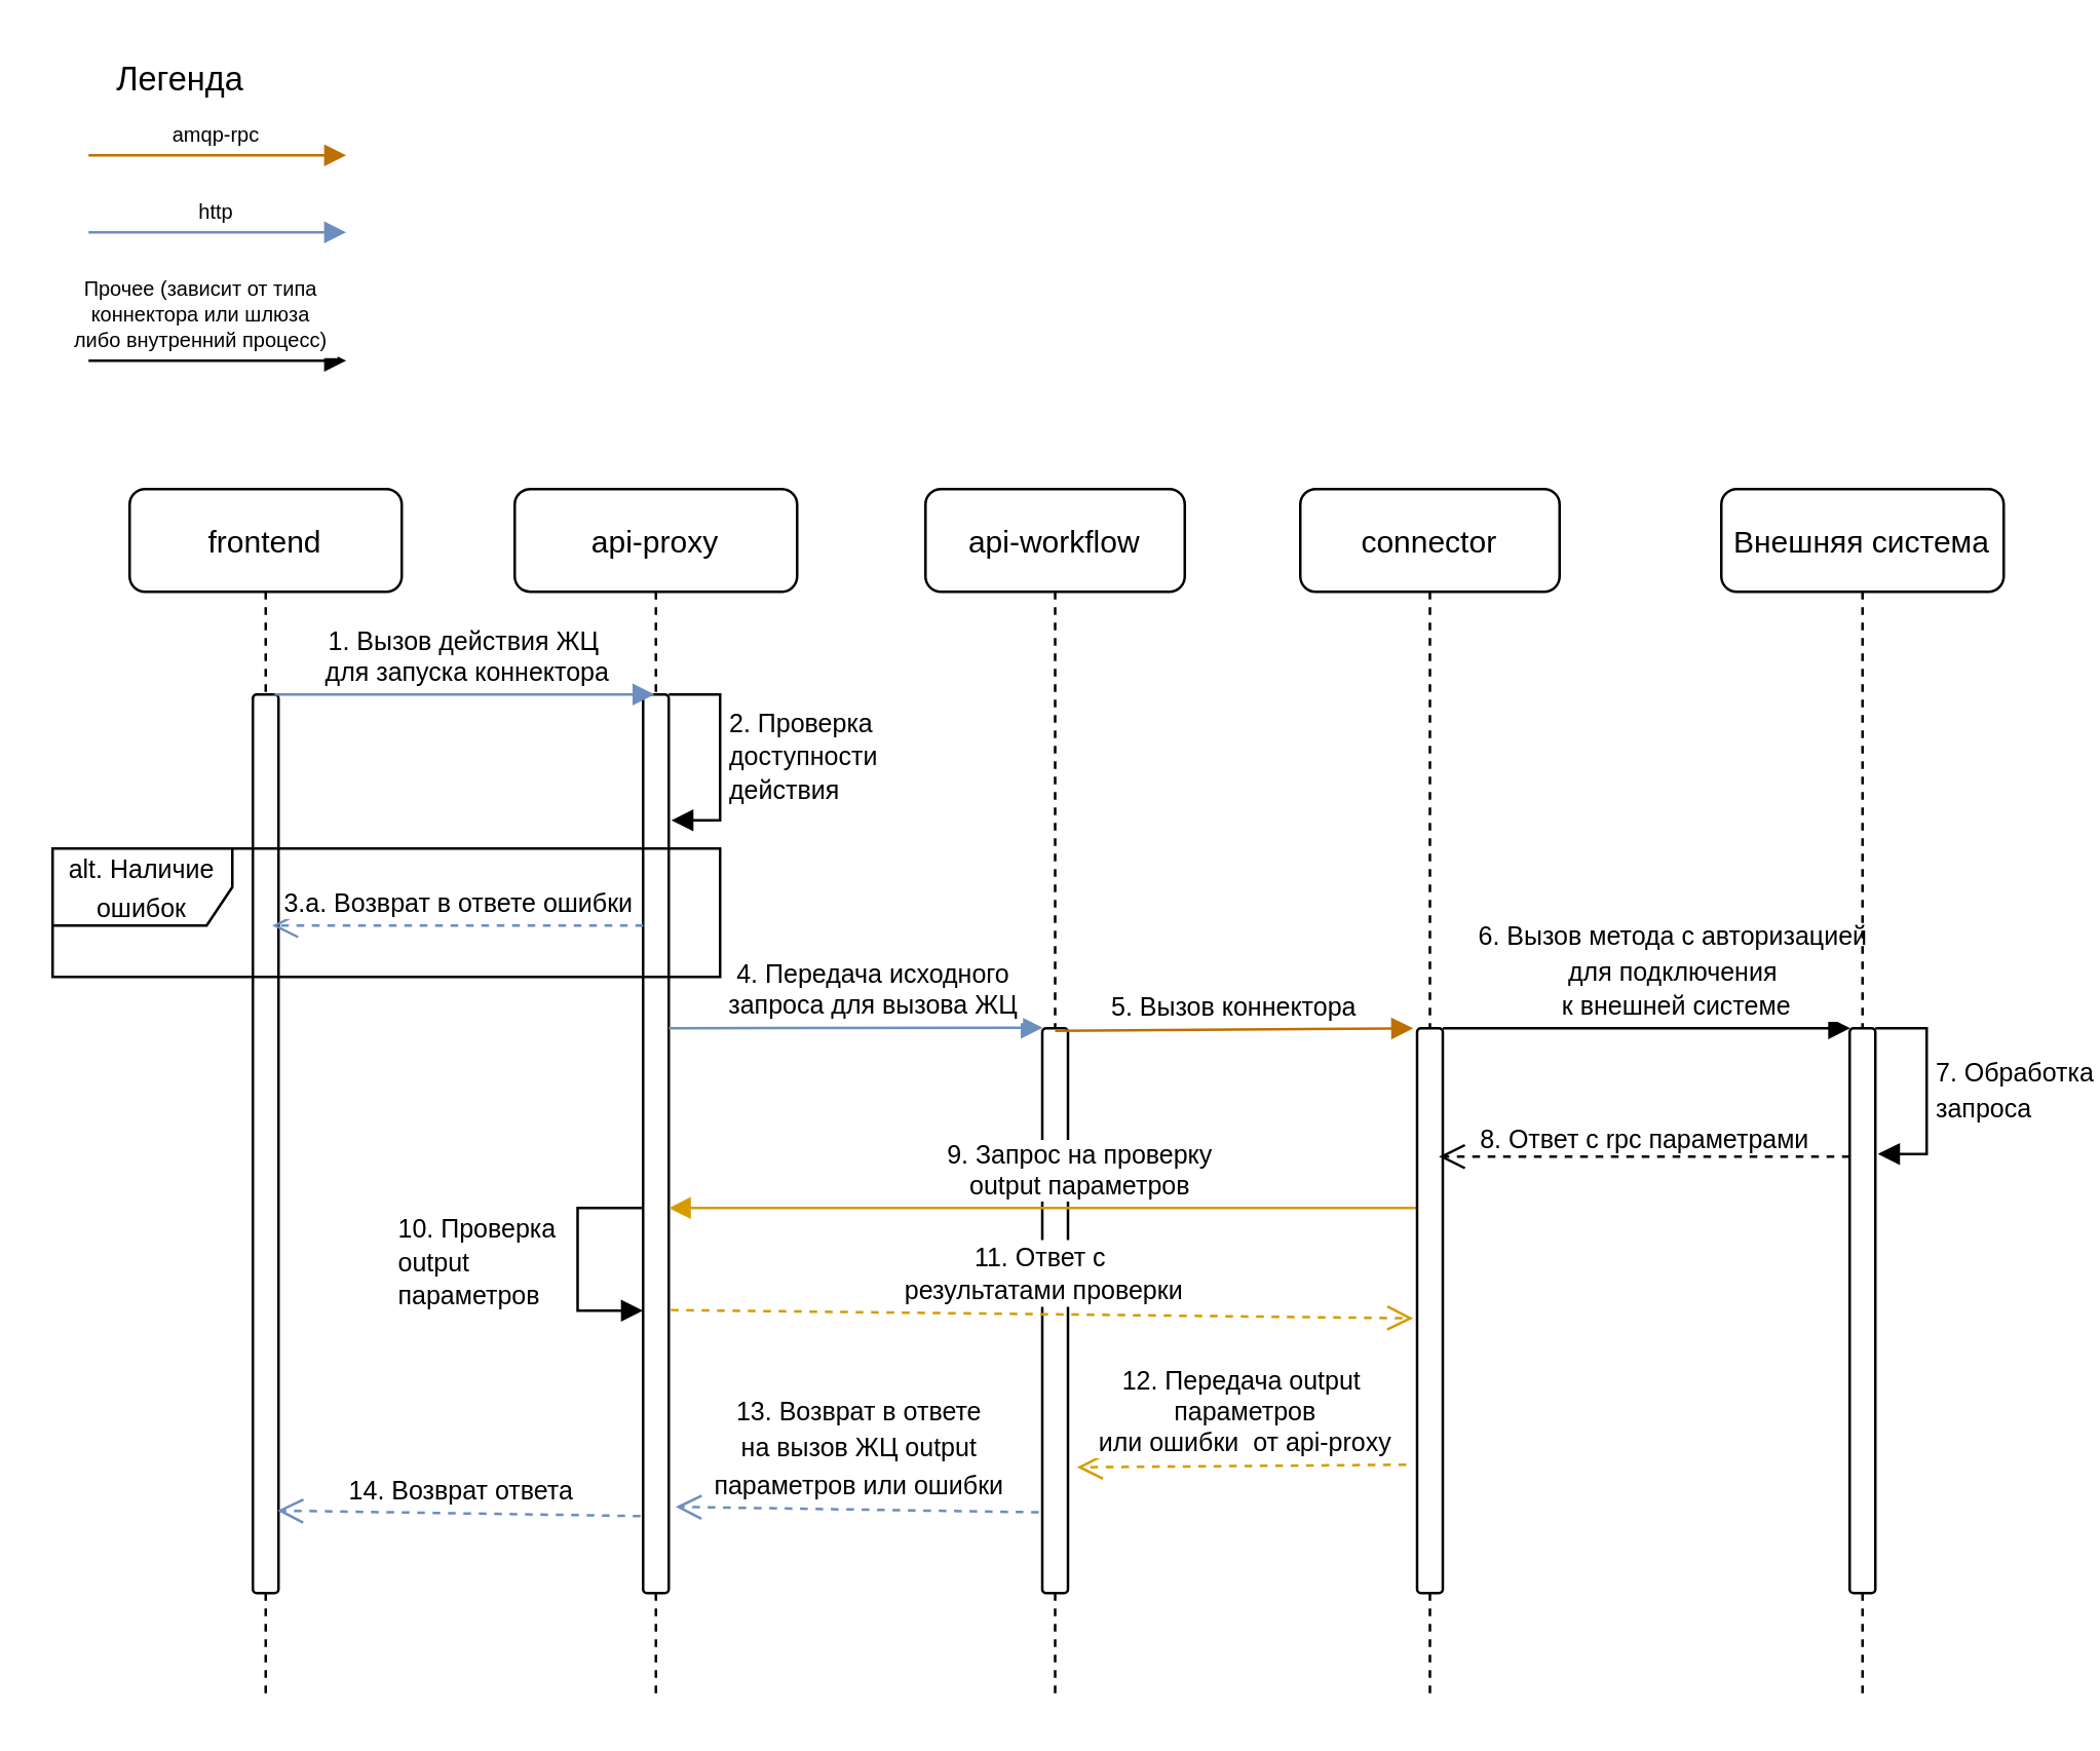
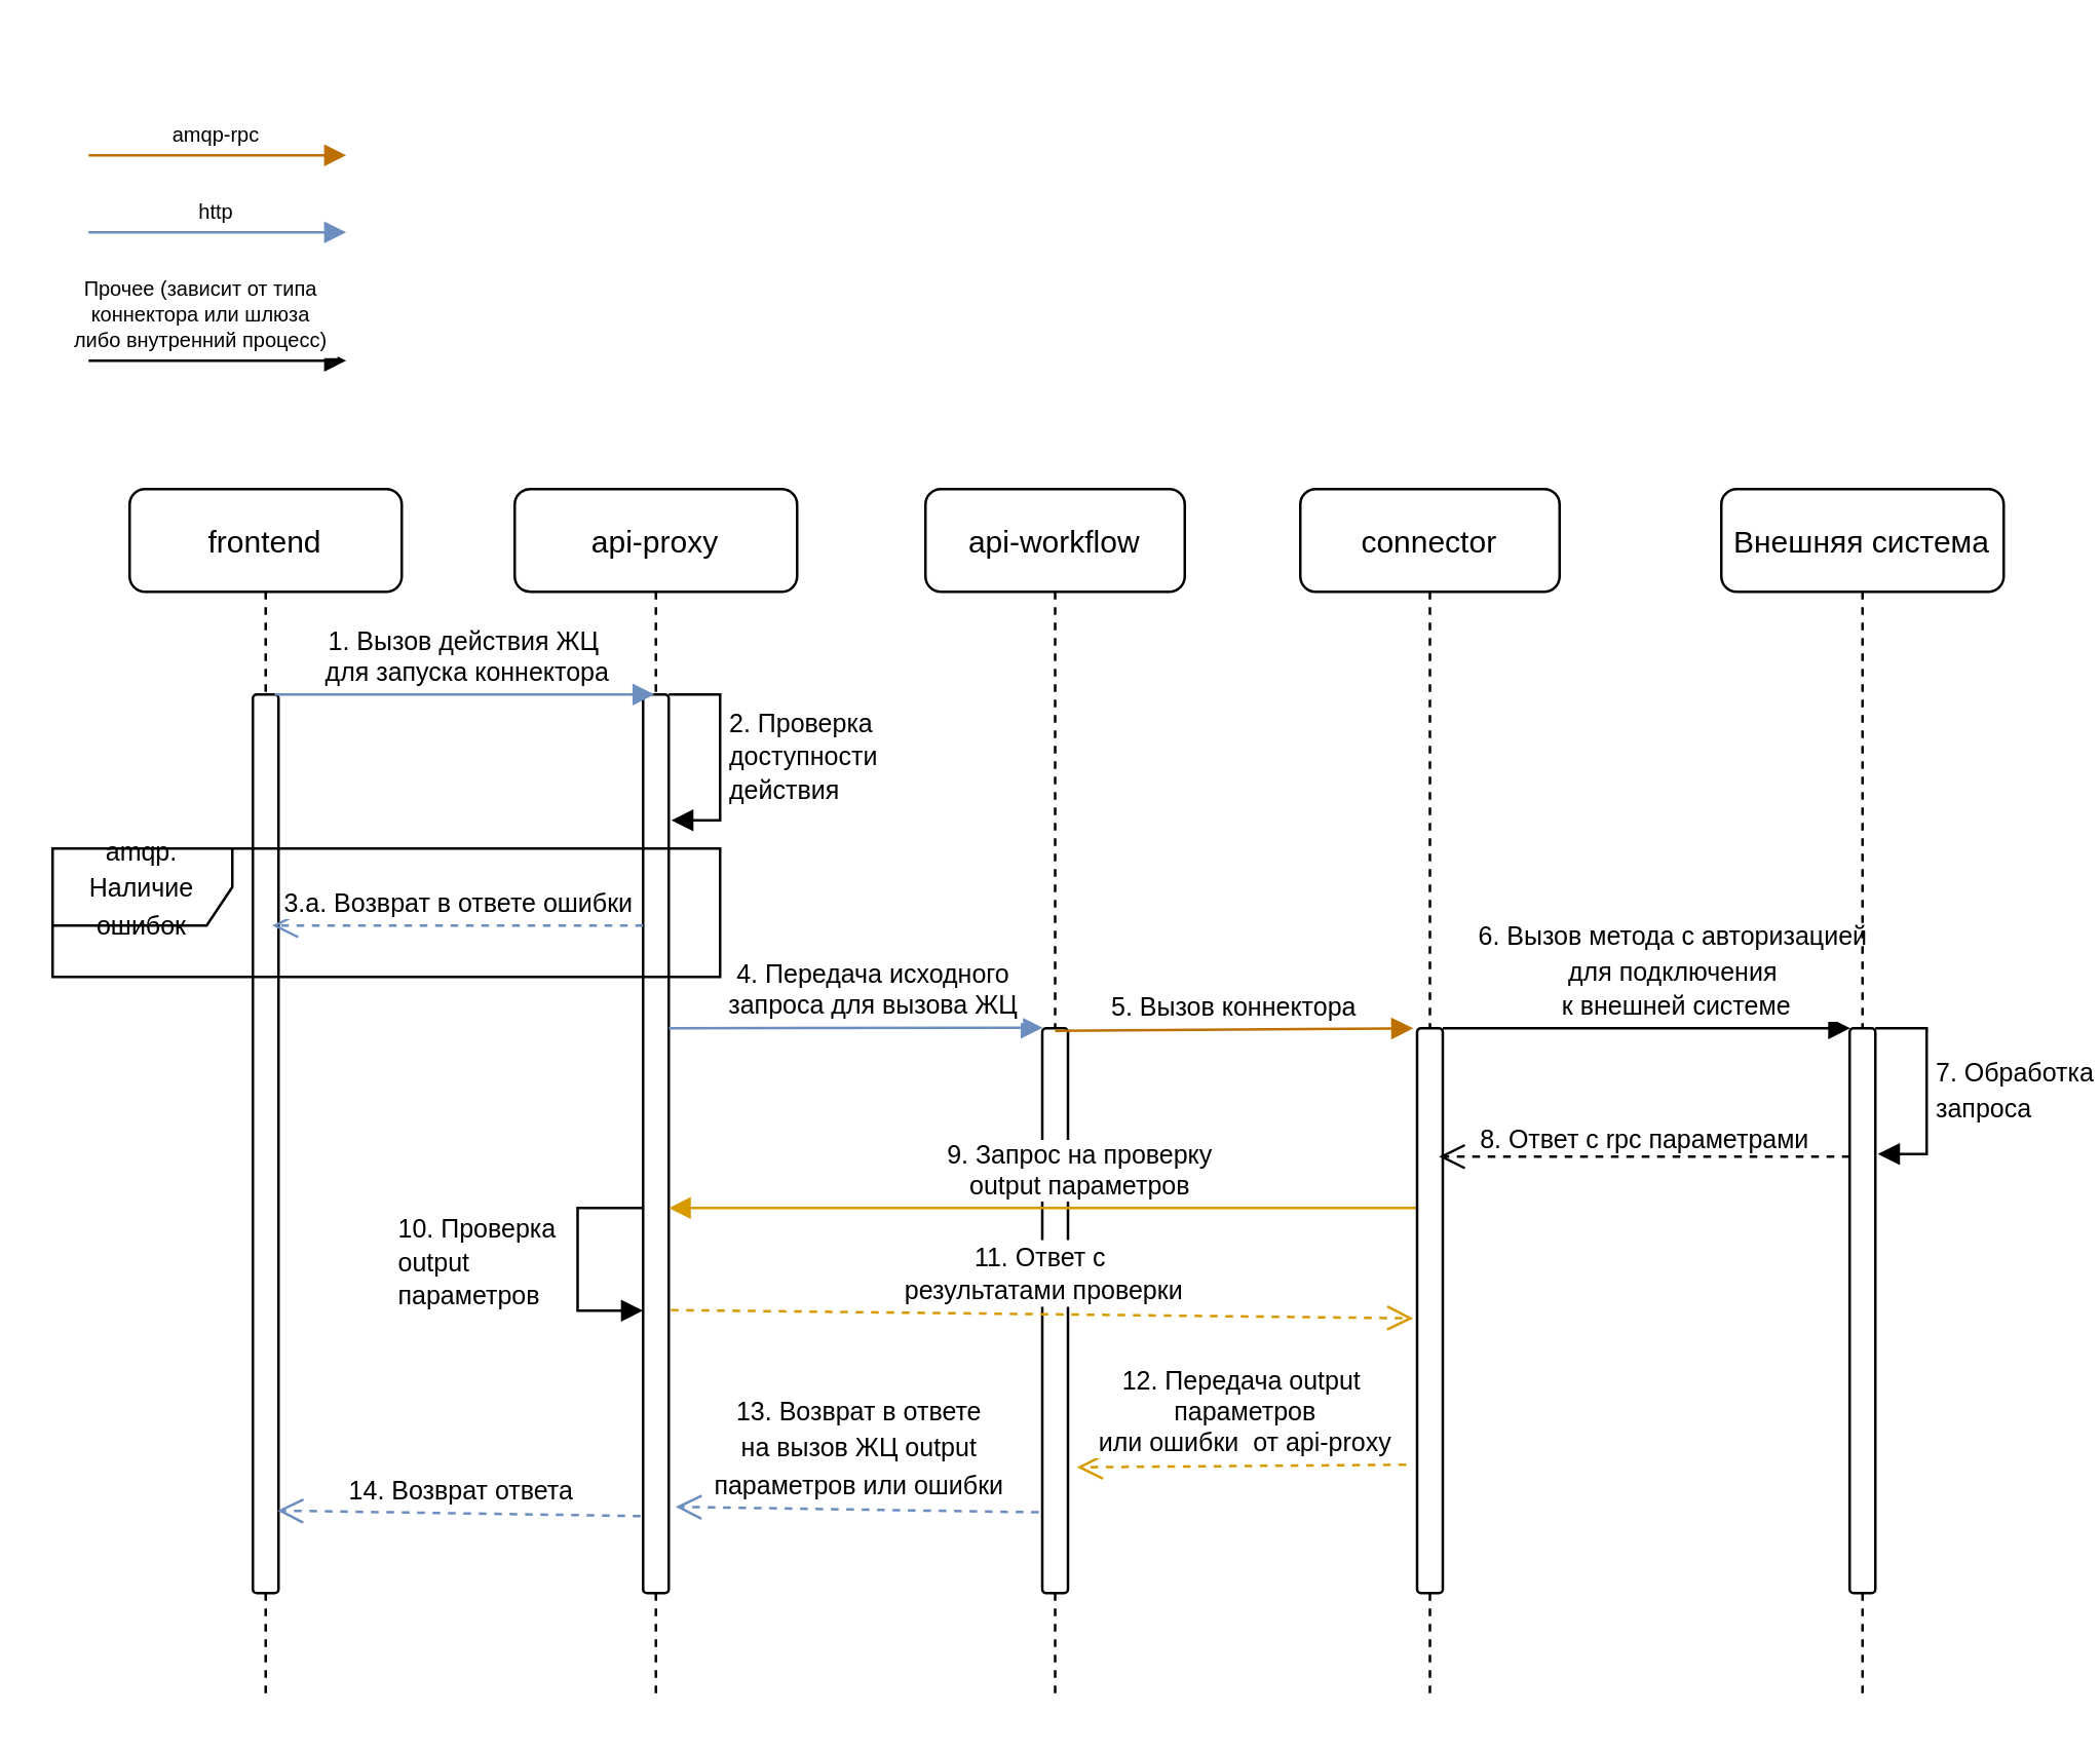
- <mxCell id="5" value="Легенда" style="text;html=1;strokeColor=none;fillColor=none;align=center;verticalAlign=middle;whiteSpace=wrap;rounded=0;fontSize=13;" vertex="1" parent="1"><mxGeometry x="50" y="20" width="40" height="20" as="geometry" /></mxCell>
- <mxCell id="23" value="&lt;font style=&quot;font-size: 10px;&quot;&gt;alt. Наличие ошибок&lt;/font&gt;" style="shape=umlFrame;whiteSpace=wrap;html=1;pointerEvents=0;width=70;height=30;rounded=1;" vertex="1" parent="1"><mxGeometry x="20" y="330" width="260" height="50" as="geometry" /></mxCell>
+ <mxCell id="23" value="&lt;font style=&quot;font-size: 10px;&quot;&gt;amqp. Наличие ошибок&lt;/font&gt;" style="shape=umlFrame;whiteSpace=wrap;html=1;pointerEvents=0;width=70;height=30;rounded=1;" vertex="1" parent="1"><mxGeometry x="20" y="330" width="260" height="50" as="geometry" /></mxCell>
